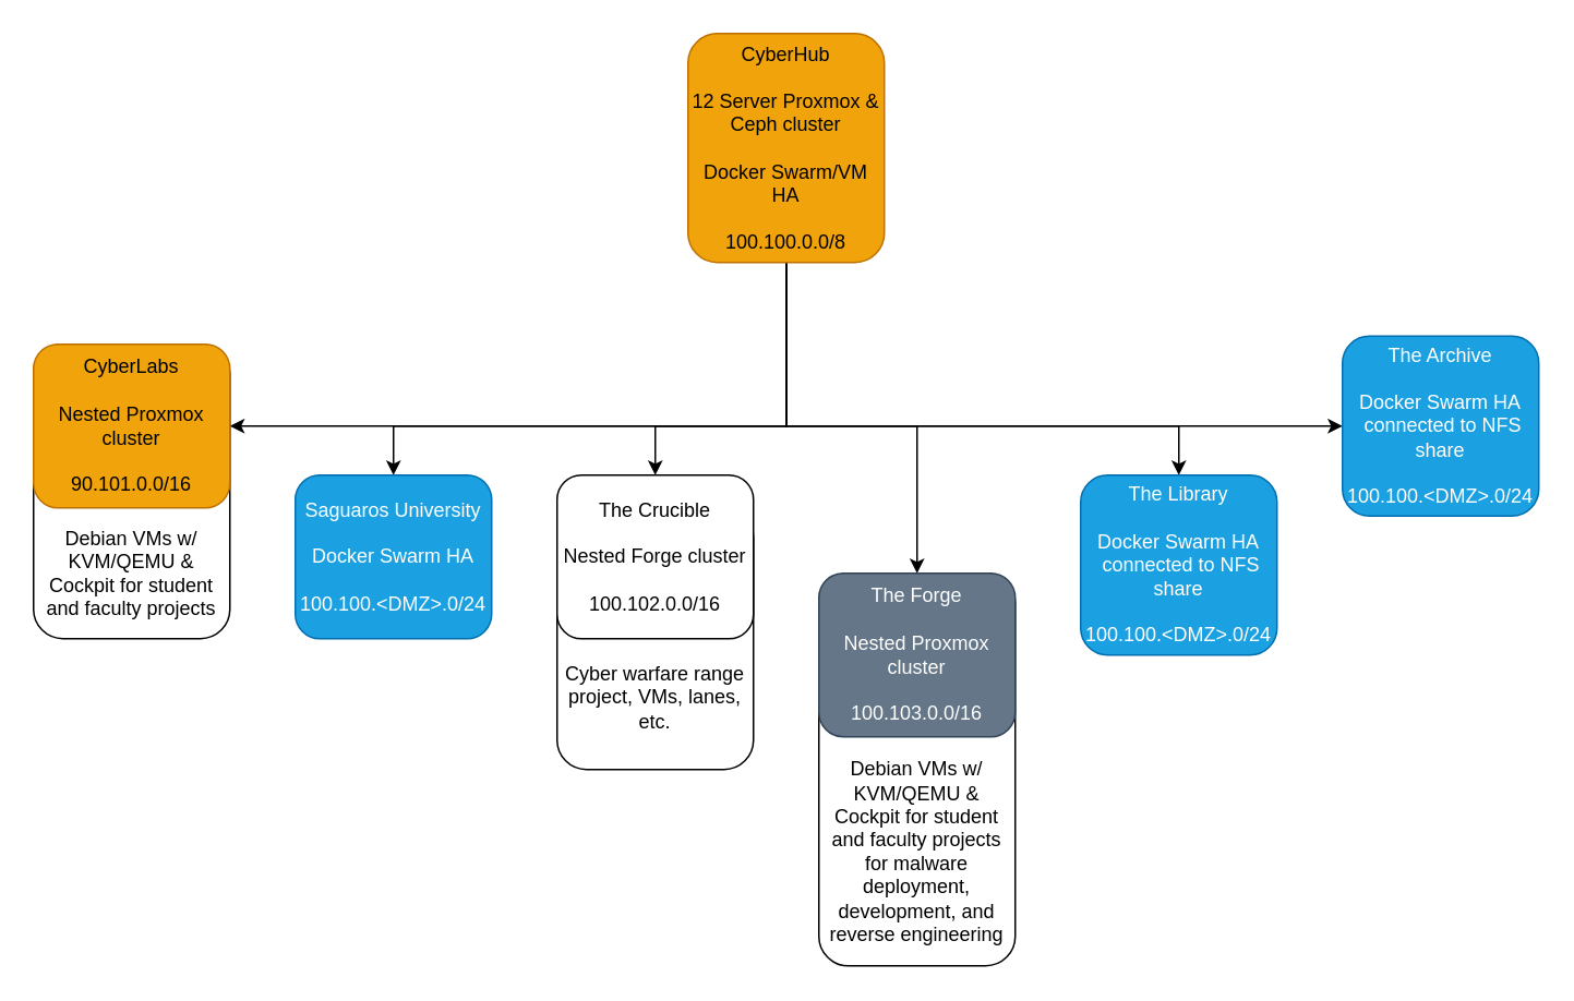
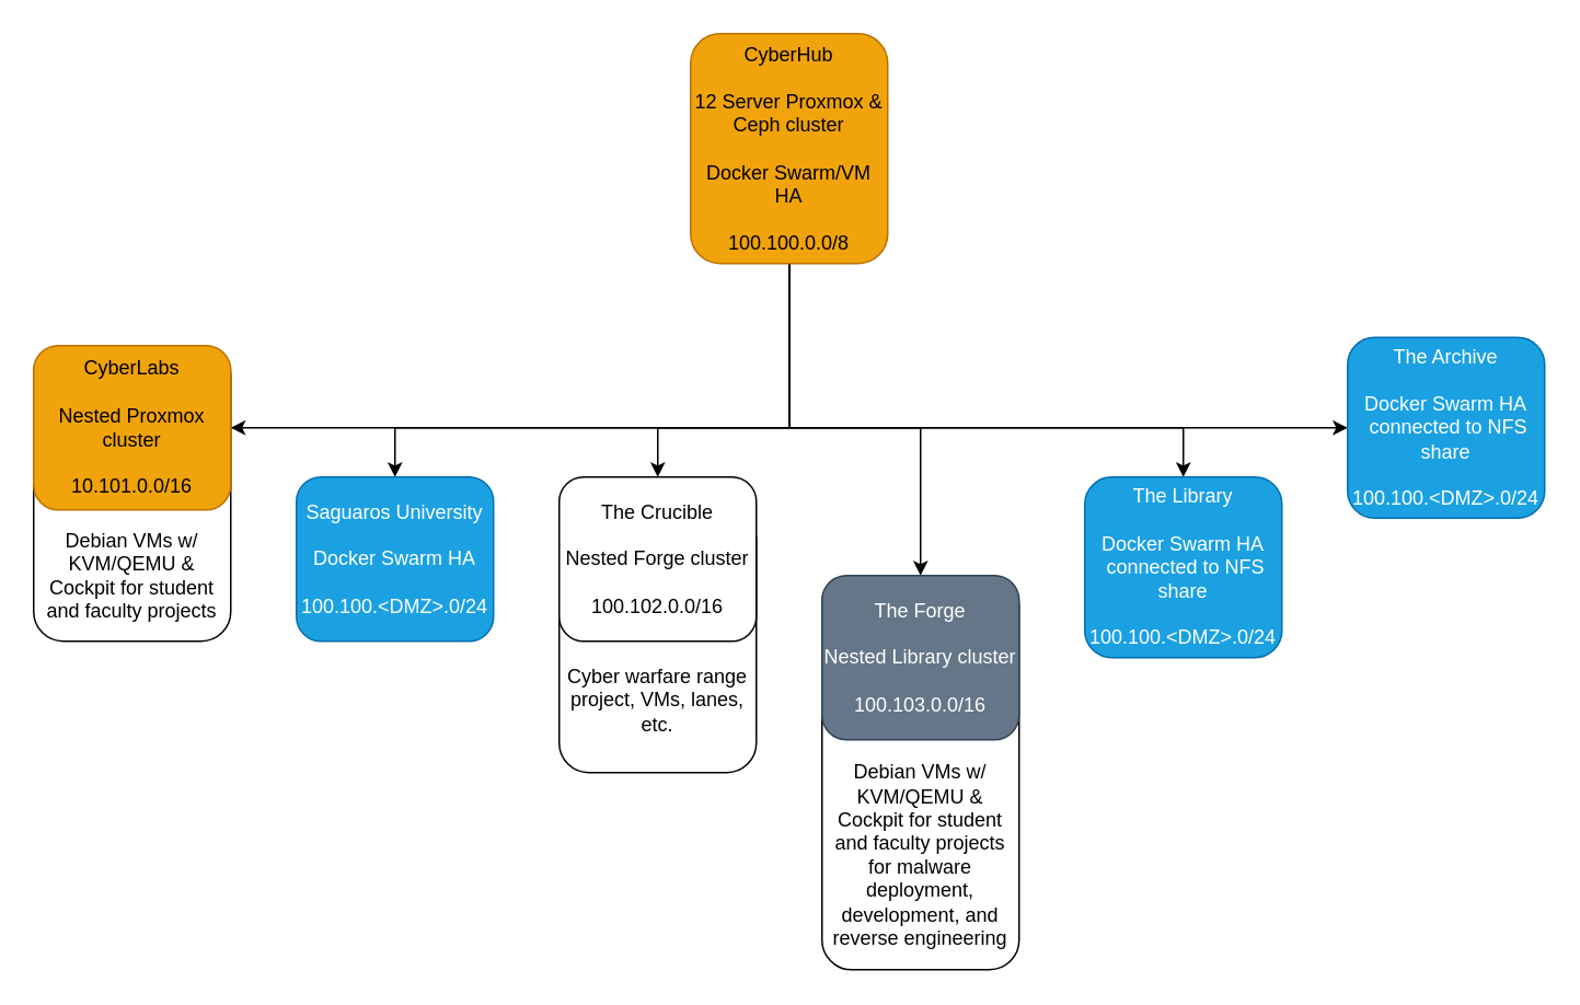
- <mxCell id="16" value="&lt;div&gt;CyberLabs&lt;/div&gt;&lt;div&gt;&lt;br&gt;&lt;/div&gt;&lt;div&gt;Nested Proxmox cluster&lt;/div&gt;&lt;div&gt;&lt;br&gt;&lt;/div&gt;&lt;div&gt;90.101.0.0/16&lt;/div&gt;" style="rounded=1;whiteSpace=wrap;html=1;fillColor=#f0a30a;strokeColor=#BD7000;fontColor=#000000;" parent="14" vertex="1"><mxGeometry width="120" height="100" as="geometry" /></mxCell>
+ <mxCell id="16" value="&lt;div&gt;CyberLabs&lt;/div&gt;&lt;div&gt;&lt;br&gt;&lt;/div&gt;&lt;div&gt;Nested Proxmox cluster&lt;/div&gt;&lt;div&gt;&lt;br&gt;&lt;/div&gt;&lt;div&gt;10.101.0.0/16&lt;/div&gt;" style="rounded=1;whiteSpace=wrap;html=1;fillColor=#f0a30a;strokeColor=#BD7000;fontColor=#000000;" parent="14" vertex="1"><mxGeometry width="120" height="100" as="geometry" /></mxCell>
- <mxCell id="13" value="&lt;div&gt;The Forge&lt;/div&gt;&lt;div&gt;&lt;br&gt;&lt;/div&gt;&lt;div&gt;Nested Proxmox cluster&lt;/div&gt;&lt;div&gt;&lt;br&gt;&lt;/div&gt;&lt;div&gt;&lt;div&gt;100.103.0.0/16&lt;/div&gt;&lt;/div&gt;" style="rounded=1;whiteSpace=wrap;html=1;fillColor=#647687;strokeColor=#314354;fontColor=#ffffff;" parent="1" vertex="1"><mxGeometry x="500" y="350" width="120" height="100" as="geometry" /></mxCell>
+ <mxCell id="13" value="&lt;div&gt;The Forge&lt;/div&gt;&lt;div&gt;&lt;br&gt;&lt;/div&gt;&lt;div&gt;Nested Library cluster&lt;/div&gt;&lt;div&gt;&lt;br&gt;&lt;/div&gt;&lt;div&gt;&lt;div&gt;100.103.0.0/16&lt;/div&gt;&lt;/div&gt;" style="rounded=1;whiteSpace=wrap;html=1;fillColor=#647687;strokeColor=#314354;fontColor=#ffffff;" parent="1" vertex="1"><mxGeometry x="500" y="350" width="120" height="100" as="geometry" /></mxCell>
